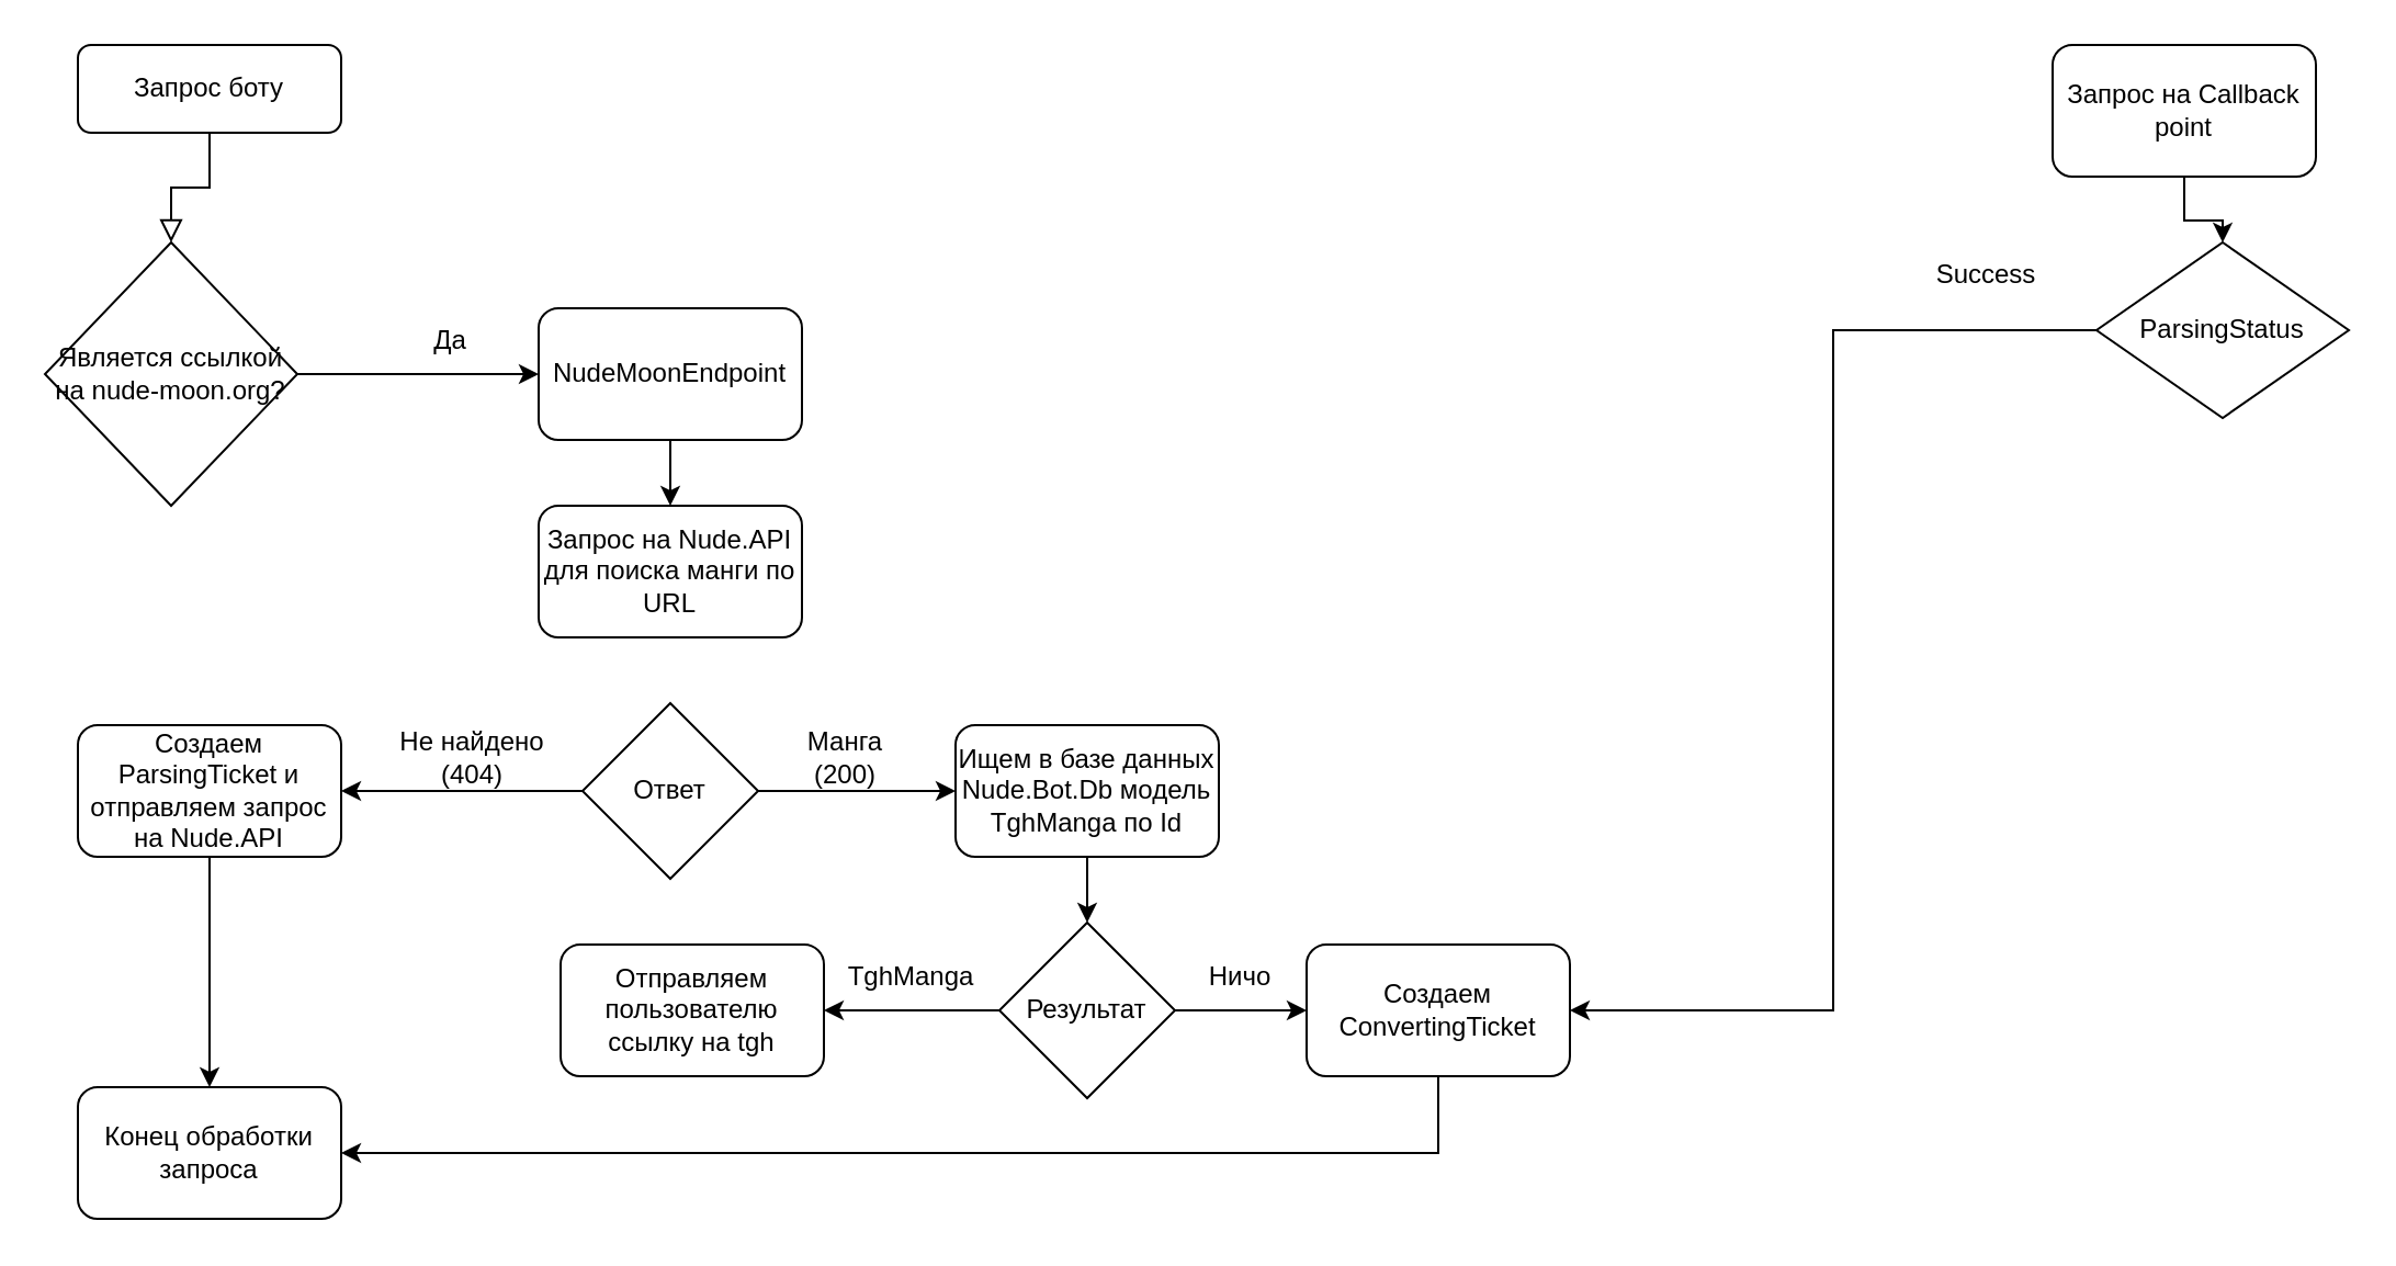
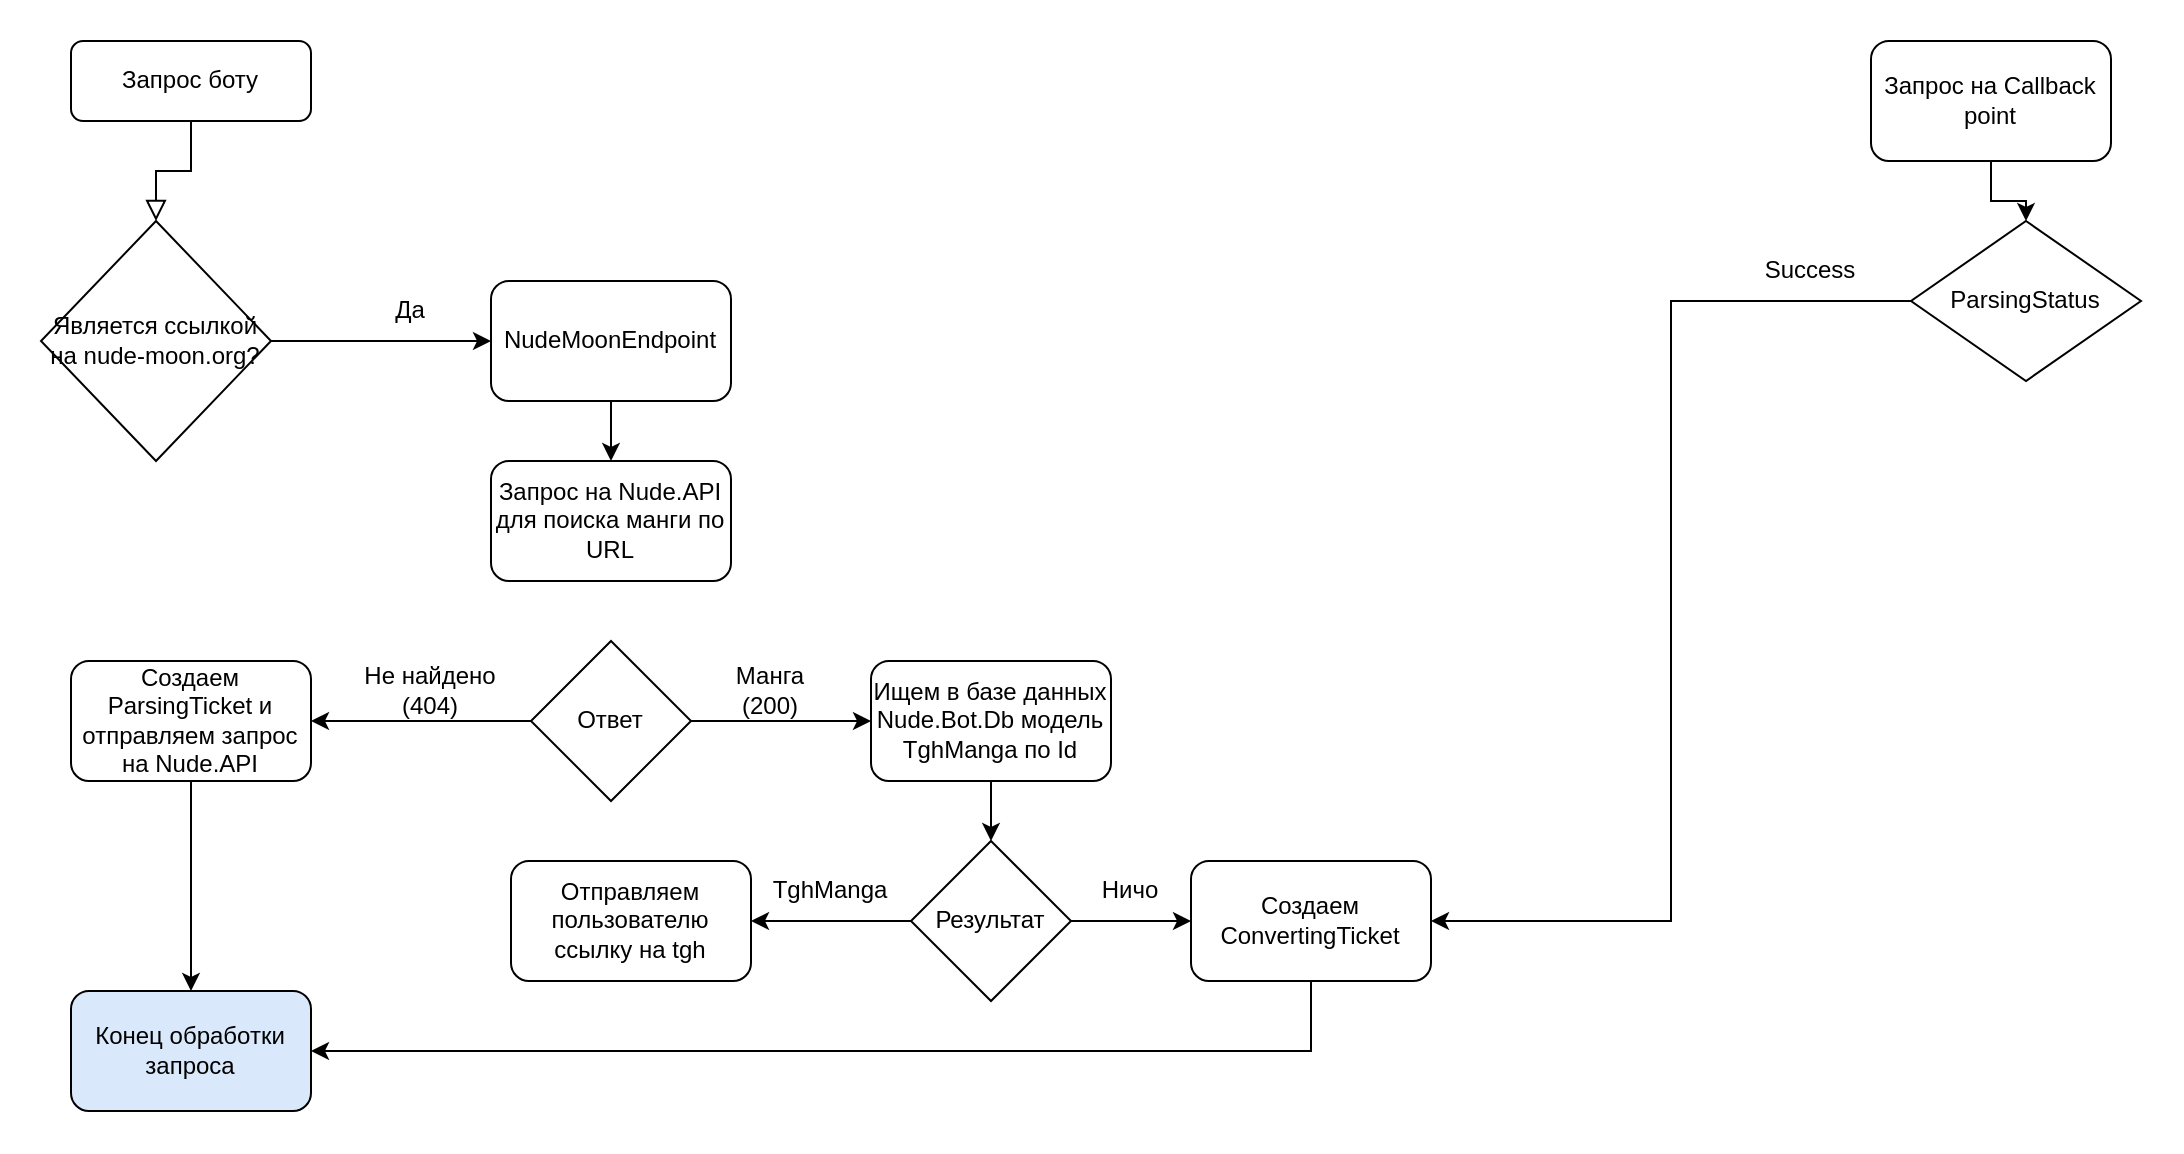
- <mxCell id="32" value="Success" style="text;html=1;strokeColor=none;fillColor=none;align=center;verticalAlign=middle;whiteSpace=wrap;rounded=0;" vertex="1" parent="1"><mxGeometry x="875" y="110" width="60" height="30" as="geometry" /></mxCell>
+ <mxCell id="32" value="Success" style="text;html=1;strokeColor=none;fillColor=none;align=center;verticalAlign=middle;whiteSpace=wrap;rounded=0;" vertex="1" parent="1"><mxGeometry x="875" y="120" width="60" height="30" as="geometry" /></mxCell>
- <mxCell id="19" value="Конец обработки запроса" style="rounded=1;whiteSpace=wrap;html=1;" vertex="1" parent="1"><mxGeometry x="35" y="495" width="120" height="60" as="geometry" /></mxCell>
+ <mxCell id="19" value="Конец обработки запроса" style="rounded=1;whiteSpace=wrap;html=1;fillColor=#dae8fc;" vertex="1" parent="1"><mxGeometry x="35" y="495" width="120" height="60" as="geometry" /></mxCell>
